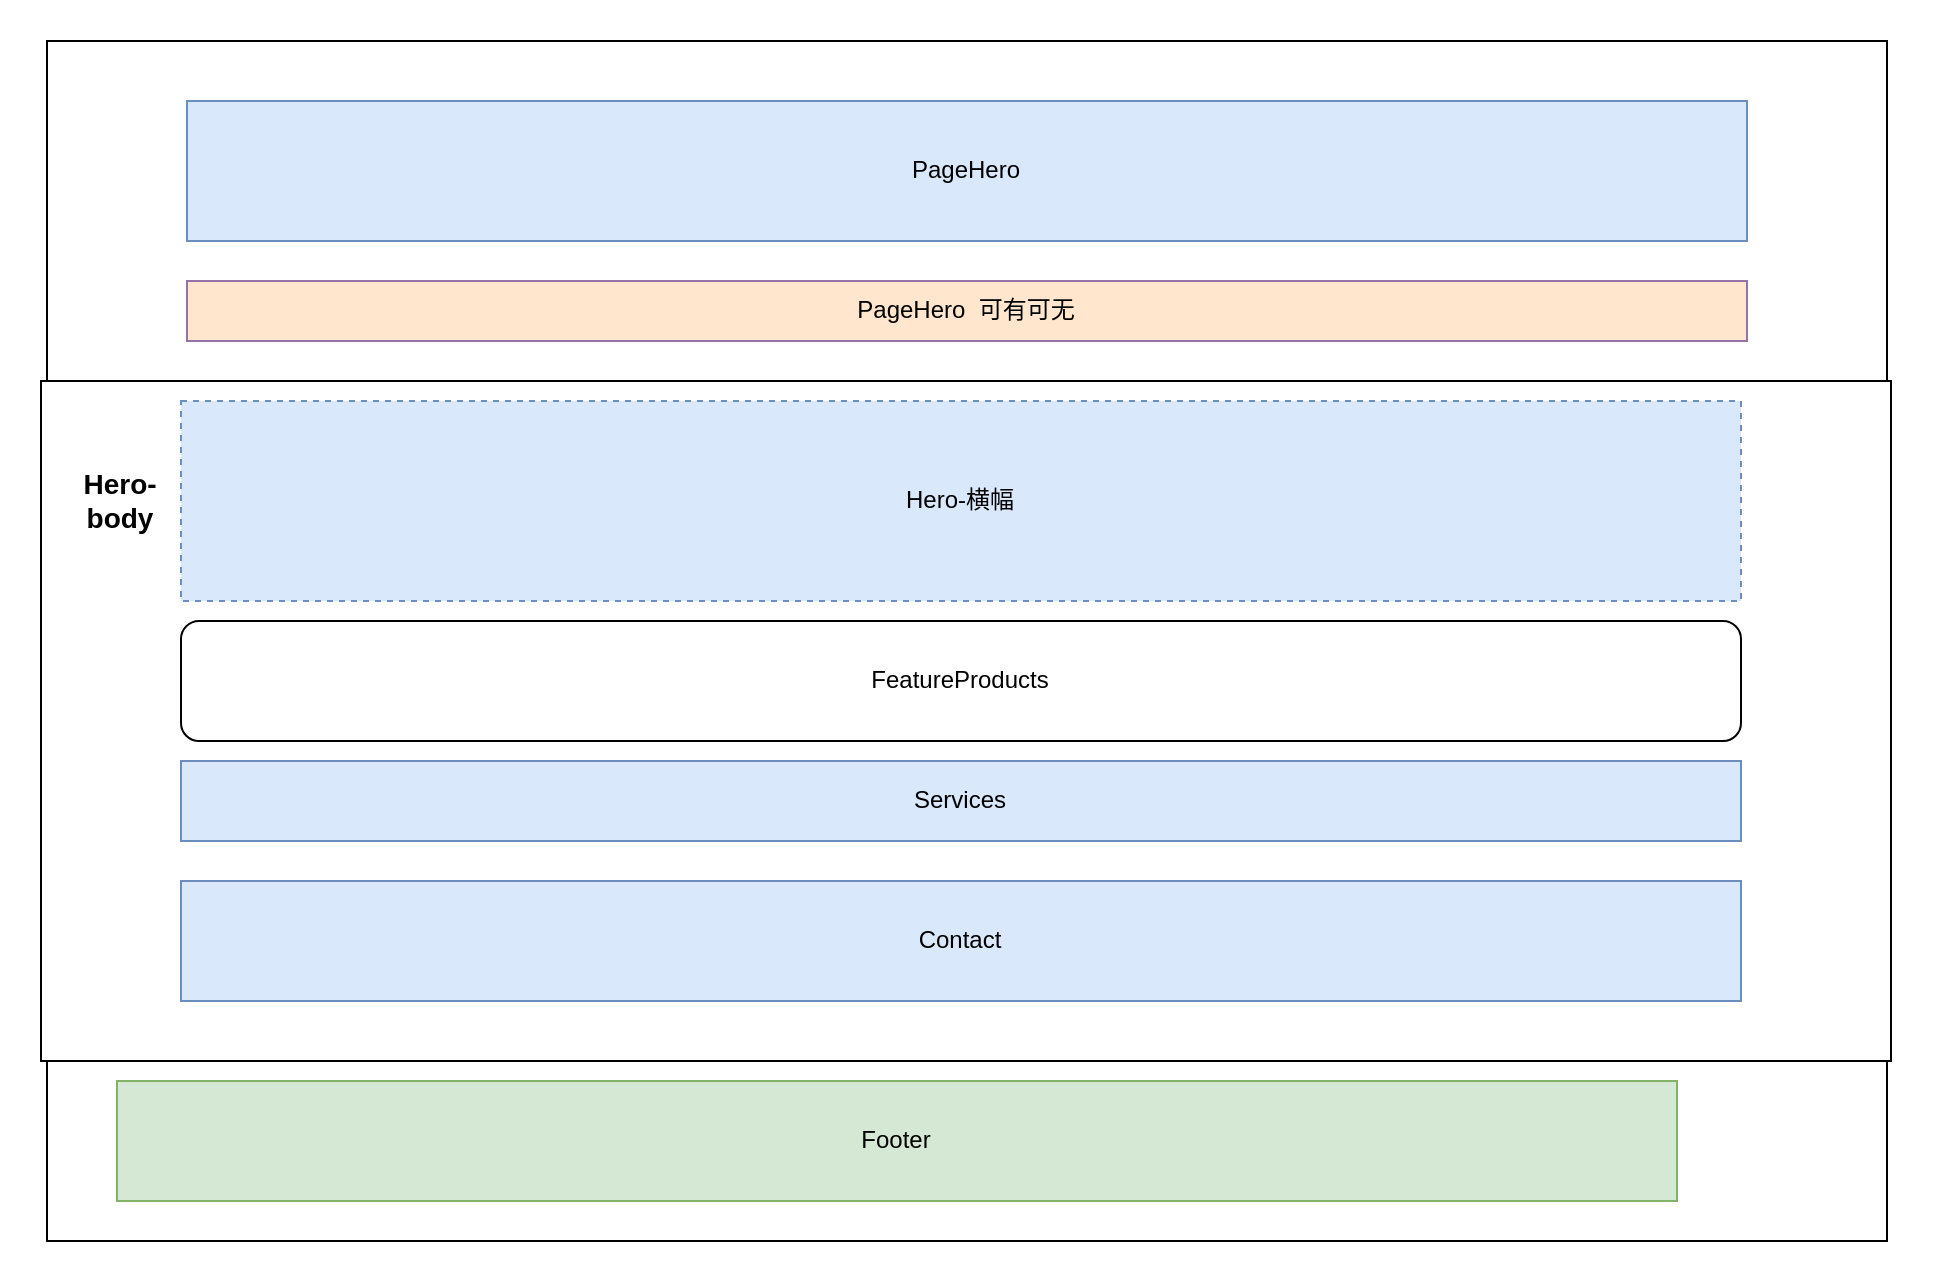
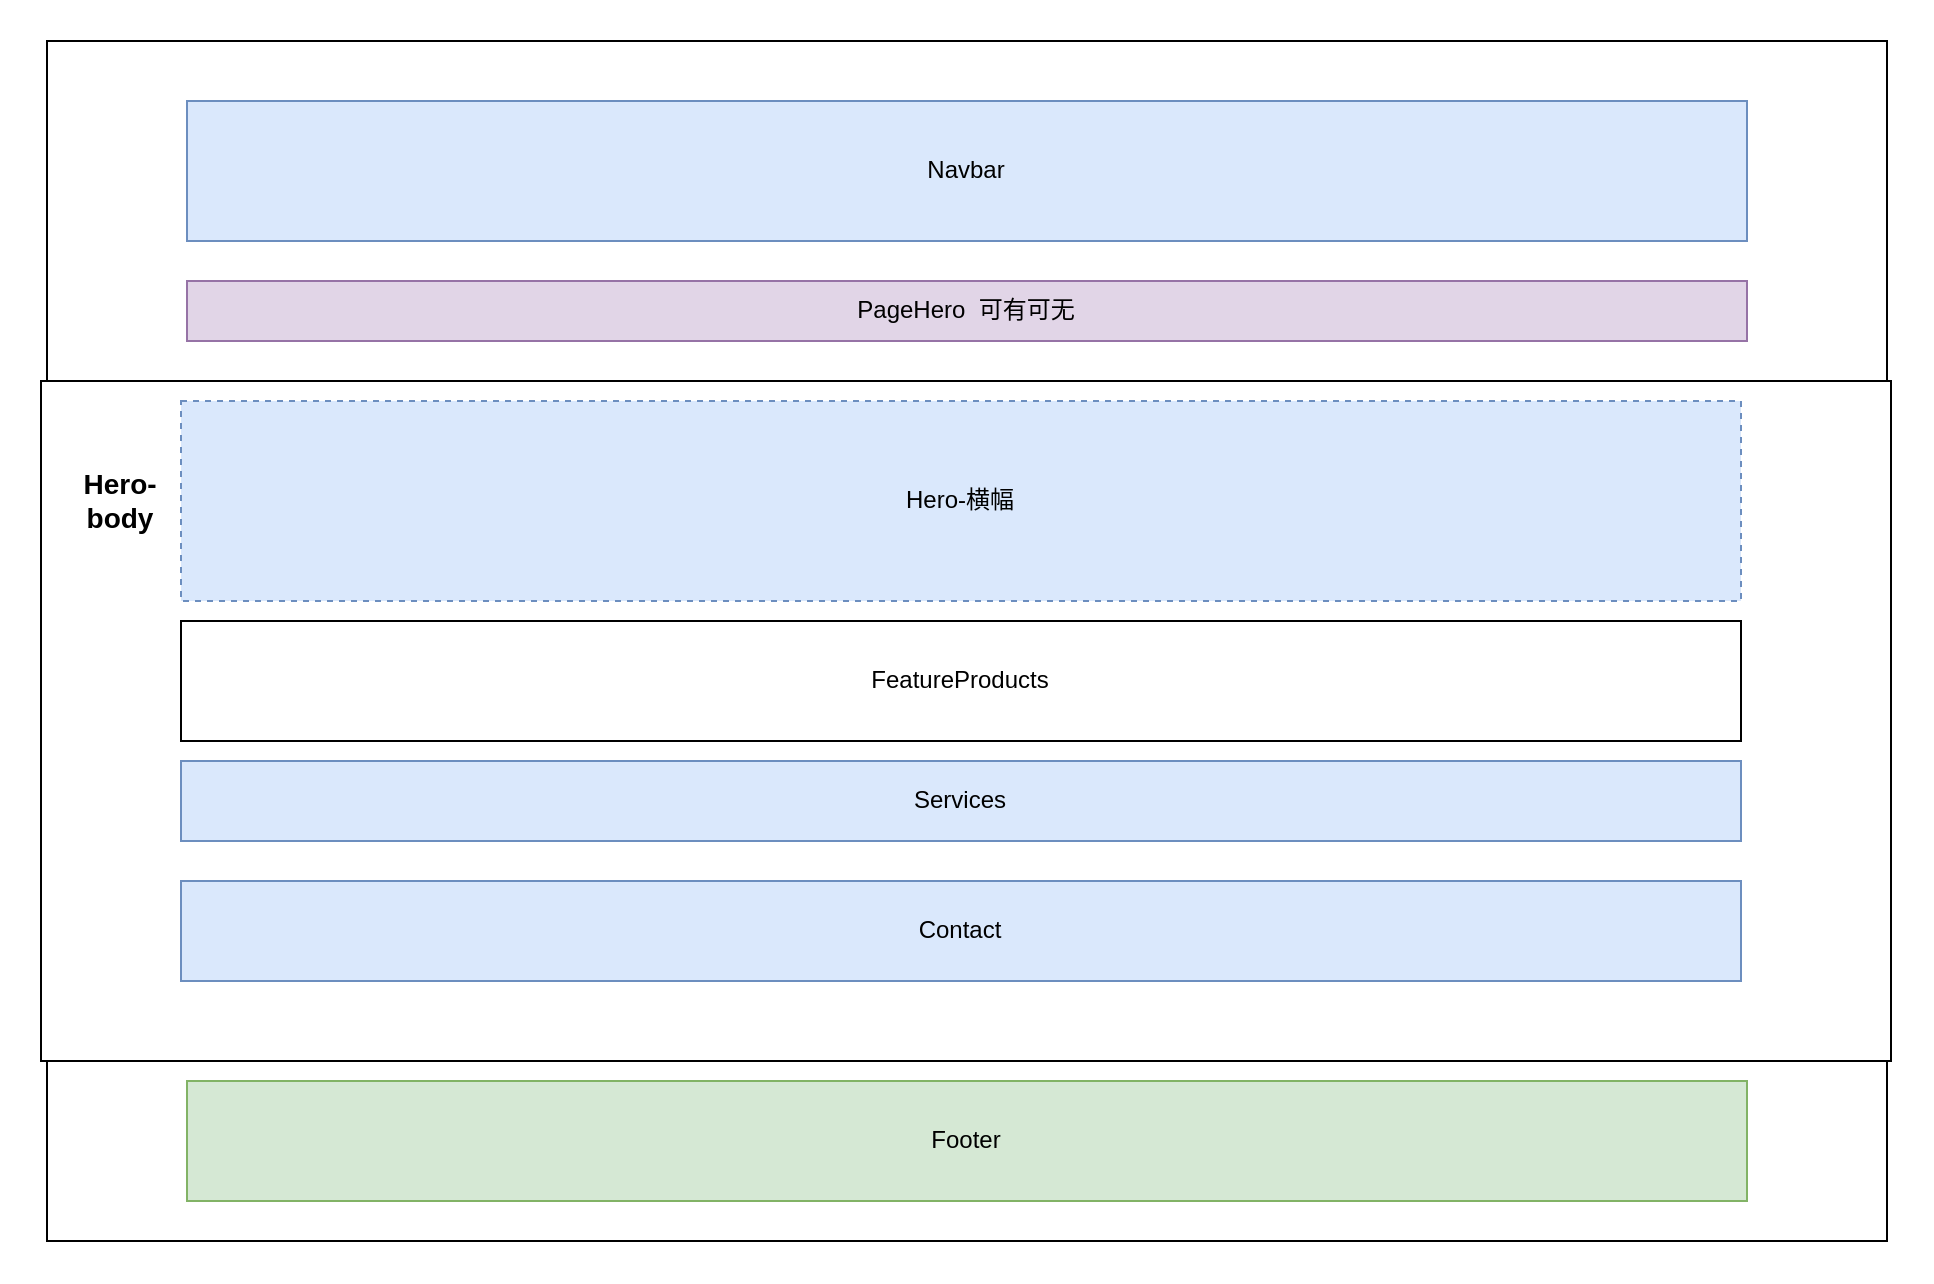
- <mxCell id="3" value="PageHero" style="rounded=0;whiteSpace=wrap;html=1;fillColor=#dae8fc;strokeColor=#6c8ebf;" vertex="1" parent="1"><mxGeometry x="93" y="50" width="780" height="70" as="geometry" /></mxCell>
+ <mxCell id="3" value="Navbar" style="rounded=0;whiteSpace=wrap;html=1;fillColor=#dae8fc;strokeColor=#6c8ebf;" vertex="1" parent="1"><mxGeometry x="93" y="50" width="780" height="70" as="geometry" /></mxCell>
- <mxCell id="4" value="PageHero&amp;nbsp; 可有可无" style="rounded=0;whiteSpace=wrap;html=1;fillColor=#ffe6cc;strokeColor=#9673a6;" vertex="1" parent="1"><mxGeometry x="93" y="140" width="780" height="30" as="geometry" /></mxCell>
+ <mxCell id="4" value="PageHero&amp;nbsp; 可有可无" style="rounded=0;whiteSpace=wrap;html=1;fillColor=#e1d5e7;strokeColor=#9673a6;" vertex="1" parent="1"><mxGeometry x="93" y="140" width="780" height="30" as="geometry" /></mxCell>
- <mxCell id="10" value="FeatureProducts" style="whiteSpace=wrap;html=1;rounded=1;" vertex="1" parent="5"><mxGeometry x="25" y="120" width="780" height="60" as="geometry" /></mxCell>
+ <mxCell id="10" value="FeatureProducts" style="rounded=0;whiteSpace=wrap;html=1;" vertex="1" parent="5"><mxGeometry x="25" y="120" width="780" height="60" as="geometry" /></mxCell>
- <mxCell id="8" value="Contact" style="rounded=0;whiteSpace=wrap;html=1;fillColor=#dae8fc;strokeColor=#6c8ebf;" vertex="1" parent="5"><mxGeometry x="25" y="250" width="780" height="60" as="geometry" /></mxCell>
+ <mxCell id="8" value="Contact" style="rounded=0;whiteSpace=wrap;html=1;fillColor=#dae8fc;strokeColor=#6c8ebf;" vertex="1" parent="5"><mxGeometry x="25" y="250" width="780" height="50" as="geometry" /></mxCell>
- <mxCell id="12" value="Footer" style="rounded=0;whiteSpace=wrap;html=1;fillColor=#d5e8d4;strokeColor=#82b366;" vertex="1" parent="1"><mxGeometry x="58" y="540" width="780" height="60" as="geometry" /></mxCell>
+ <mxCell id="12" value="Footer" style="rounded=0;whiteSpace=wrap;html=1;fillColor=#d5e8d4;strokeColor=#82b366;" vertex="1" parent="1"><mxGeometry x="93" y="540" width="780" height="60" as="geometry" /></mxCell>
